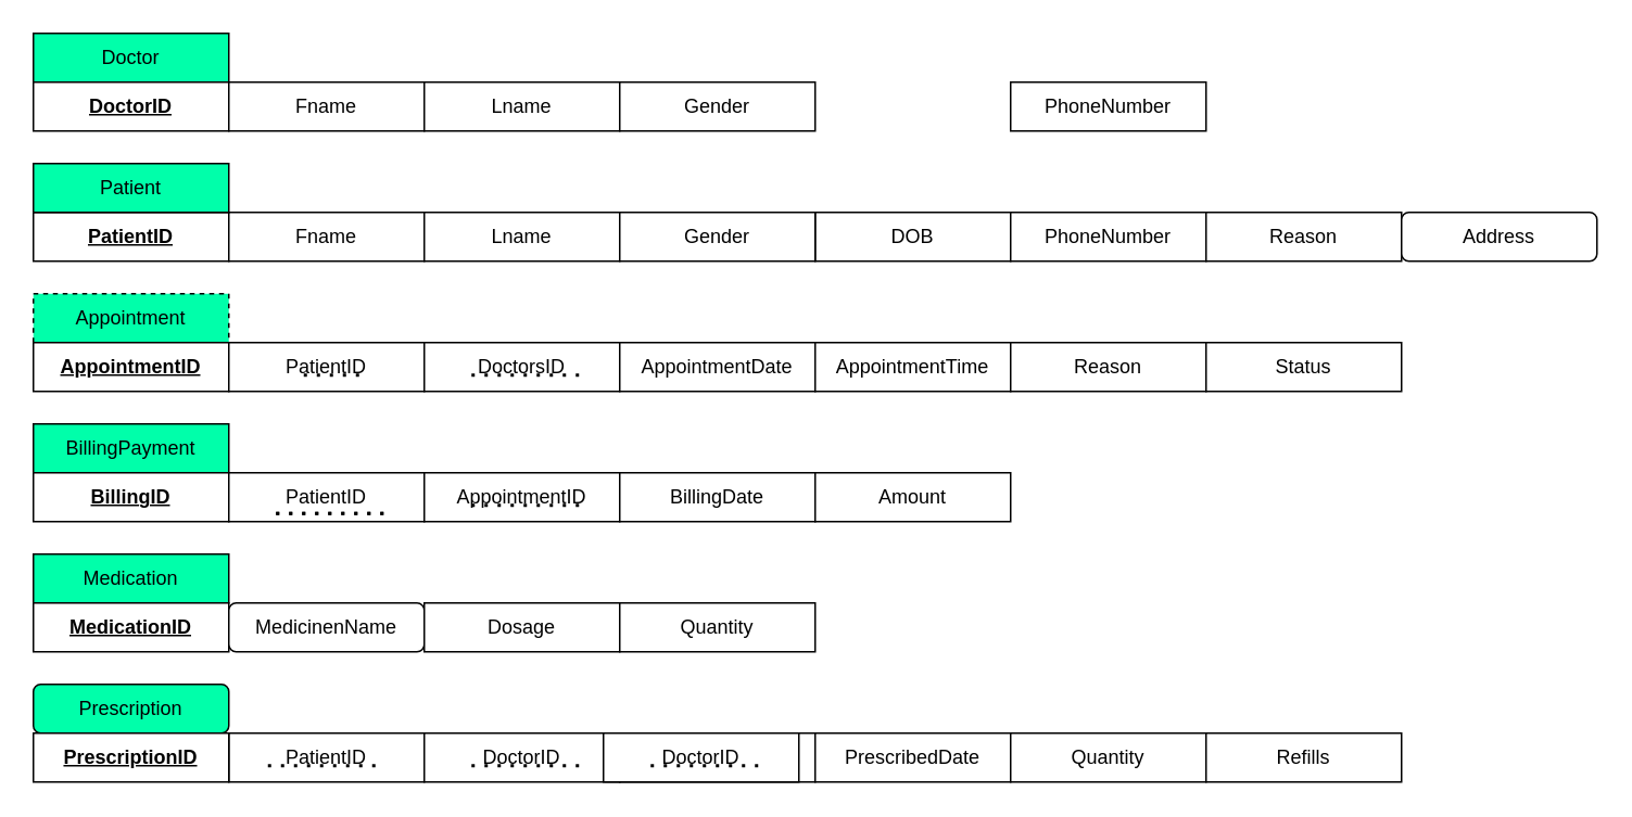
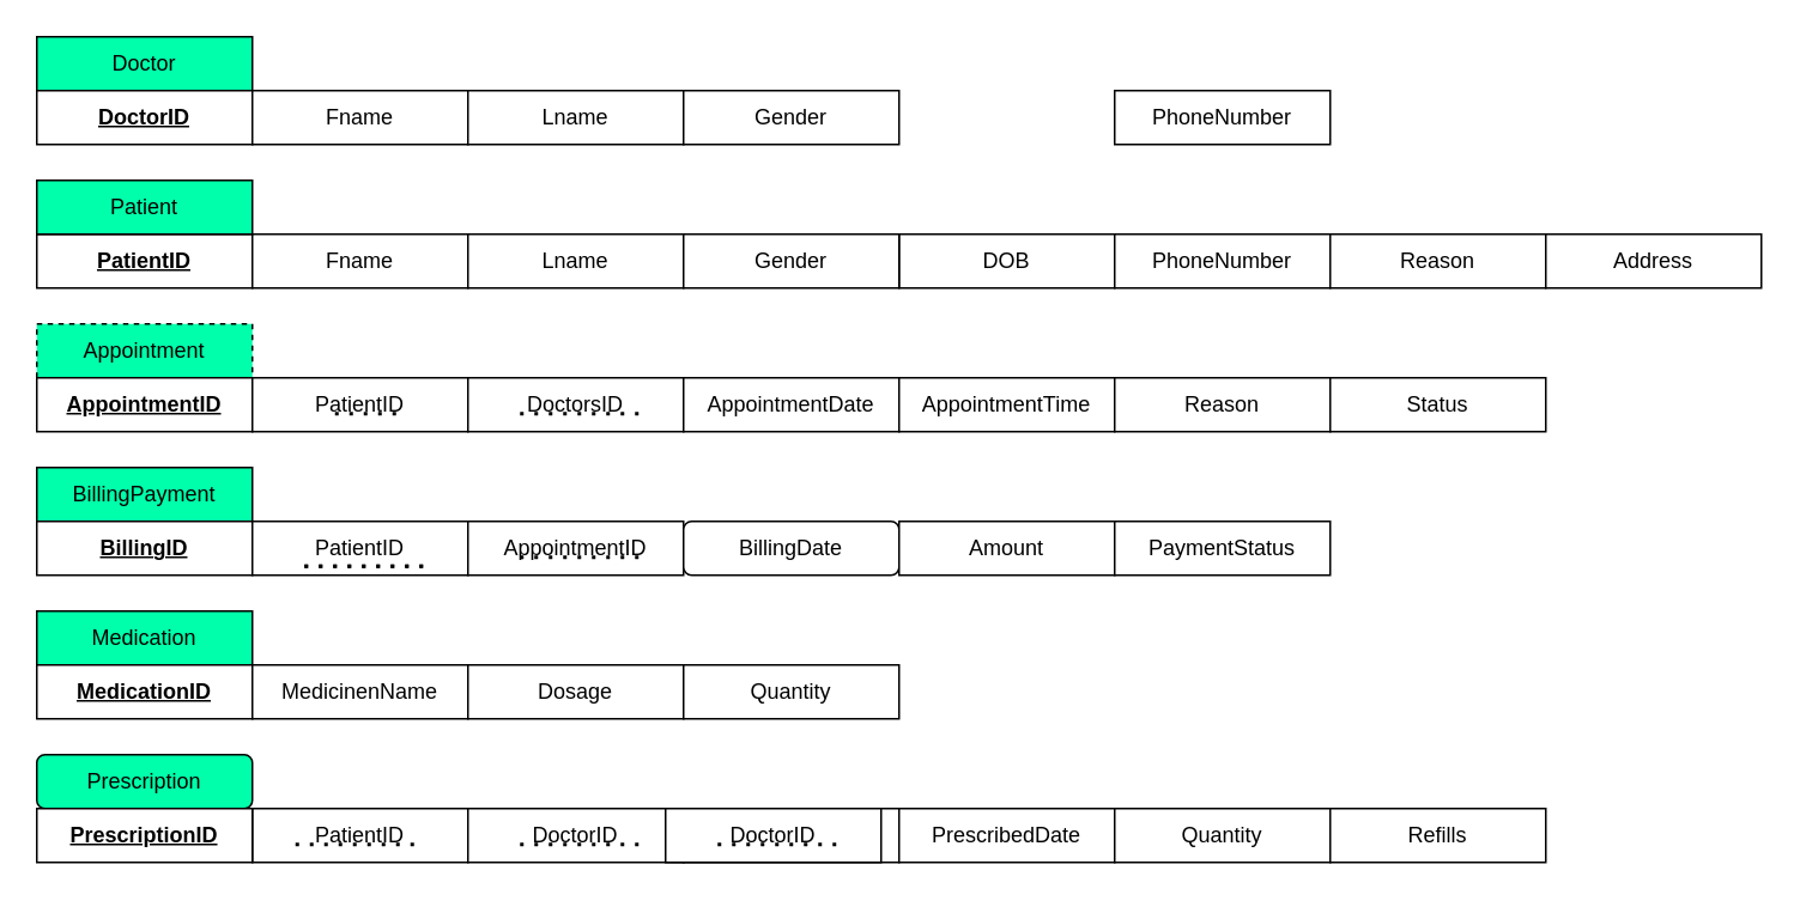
- <mxCell id="16" value="&lt;span style=&quot;text-align: left;&quot;&gt;Address&lt;/span&gt;" style="whiteSpace=wrap;html=1;rounded=1;" vertex="1" parent="1"><mxGeometry x="860" y="130" width="120" height="30" as="geometry" /></mxCell>
+ <mxCell id="16" value="&lt;span style=&quot;text-align: left;&quot;&gt;Address&lt;/span&gt;" style="rounded=0;whiteSpace=wrap;html=1;" vertex="1" parent="1"><mxGeometry x="860" y="130" width="120" height="30" as="geometry" /></mxCell>
- <mxCell id="29" value="&lt;span style=&quot;text-align: left;&quot;&gt;BillingDate&lt;/span&gt;" style="rounded=0;whiteSpace=wrap;html=1;" vertex="1" parent="1"><mxGeometry x="380" y="290" width="120" height="30" as="geometry" /></mxCell>
+ <mxCell id="29" value="&lt;span style=&quot;text-align: left;&quot;&gt;BillingDate&lt;/span&gt;" style="whiteSpace=wrap;html=1;rounded=1;" vertex="1" parent="1"><mxGeometry x="380" y="290" width="120" height="30" as="geometry" /></mxCell>
+ <mxCell id="31" value="&lt;span style=&quot;text-align: left;&quot;&gt;PaymentStatus&lt;/span&gt;" style="rounded=0;whiteSpace=wrap;html=1;" vertex="1" parent="1"><mxGeometry x="620" y="290" width="120" height="30" as="geometry" /></mxCell>
- <mxCell id="38" value="&lt;span style=&quot;text-align: left;&quot;&gt;MedicinenName&lt;/span&gt;" style="whiteSpace=wrap;html=1;rounded=1;" vertex="1" parent="1"><mxGeometry x="140" y="370" width="120" height="30" as="geometry" /></mxCell>
+ <mxCell id="38" value="&lt;span style=&quot;text-align: left;&quot;&gt;MedicinenName&lt;/span&gt;" style="rounded=0;whiteSpace=wrap;html=1;" vertex="1" parent="1"><mxGeometry x="140" y="370" width="120" height="30" as="geometry" /></mxCell>
